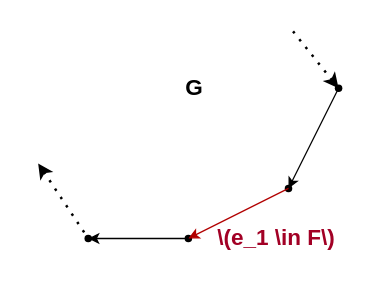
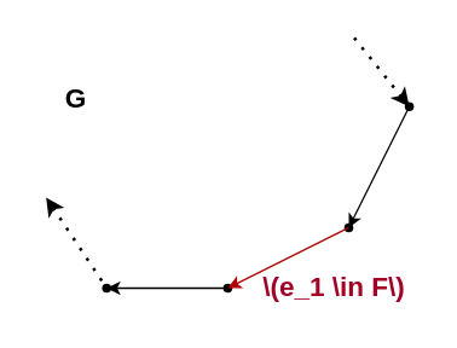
- <mxCell id="12" value="&lt;h2&gt;G&lt;/h2&gt;" style="text;html=1;strokeColor=none;fillColor=none;align=center;verticalAlign=middle;whiteSpace=wrap;rounded=0;" vertex="1" parent="1"><mxGeometry x="125" y="55" width="60" height="30" as="geometry" /></mxCell>
+ <mxCell id="12" value="&lt;h2&gt;G&lt;/h2&gt;" style="text;html=1;strokeColor=none;fillColor=none;align=center;verticalAlign=middle;whiteSpace=wrap;rounded=0;" vertex="1" parent="1"><mxGeometry x="20" y="50" width="60" height="30" as="geometry" /></mxCell>
